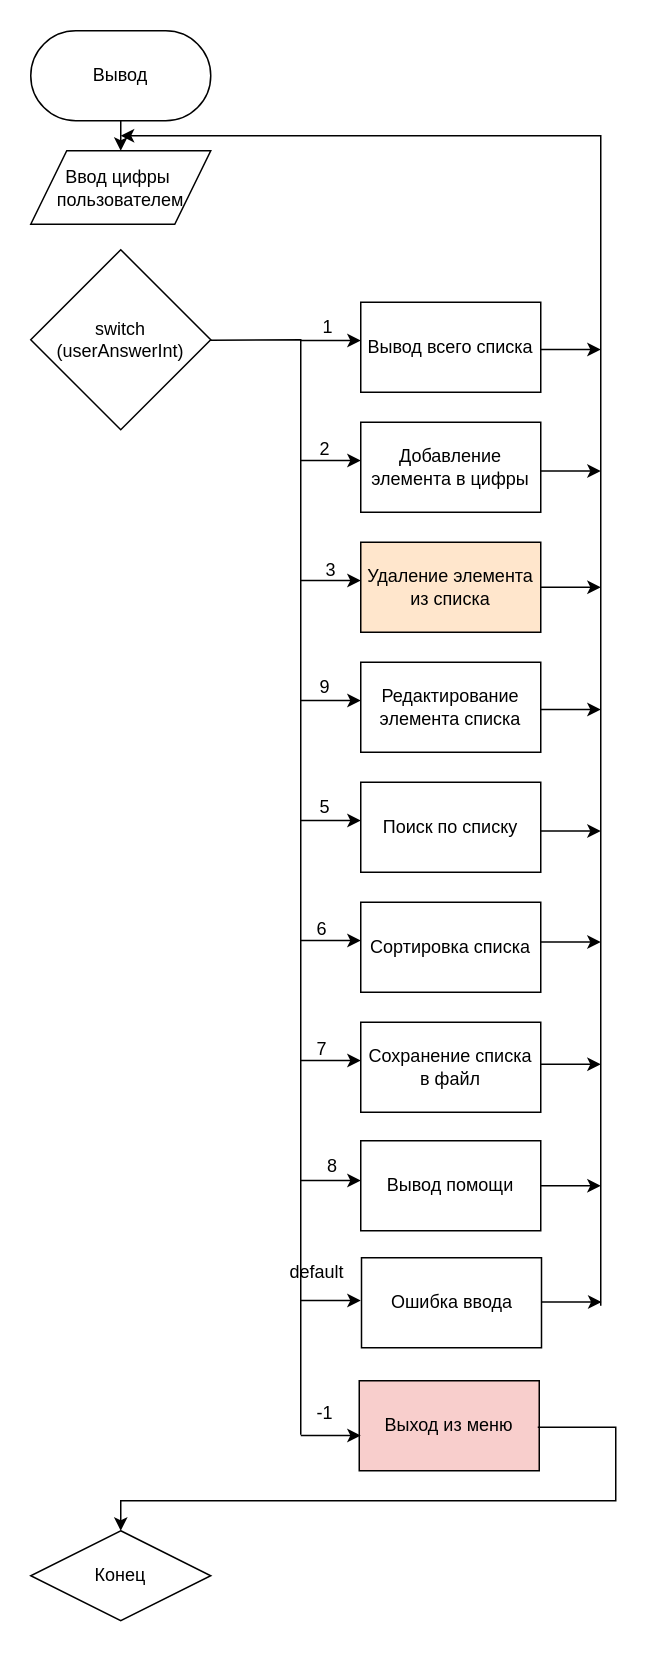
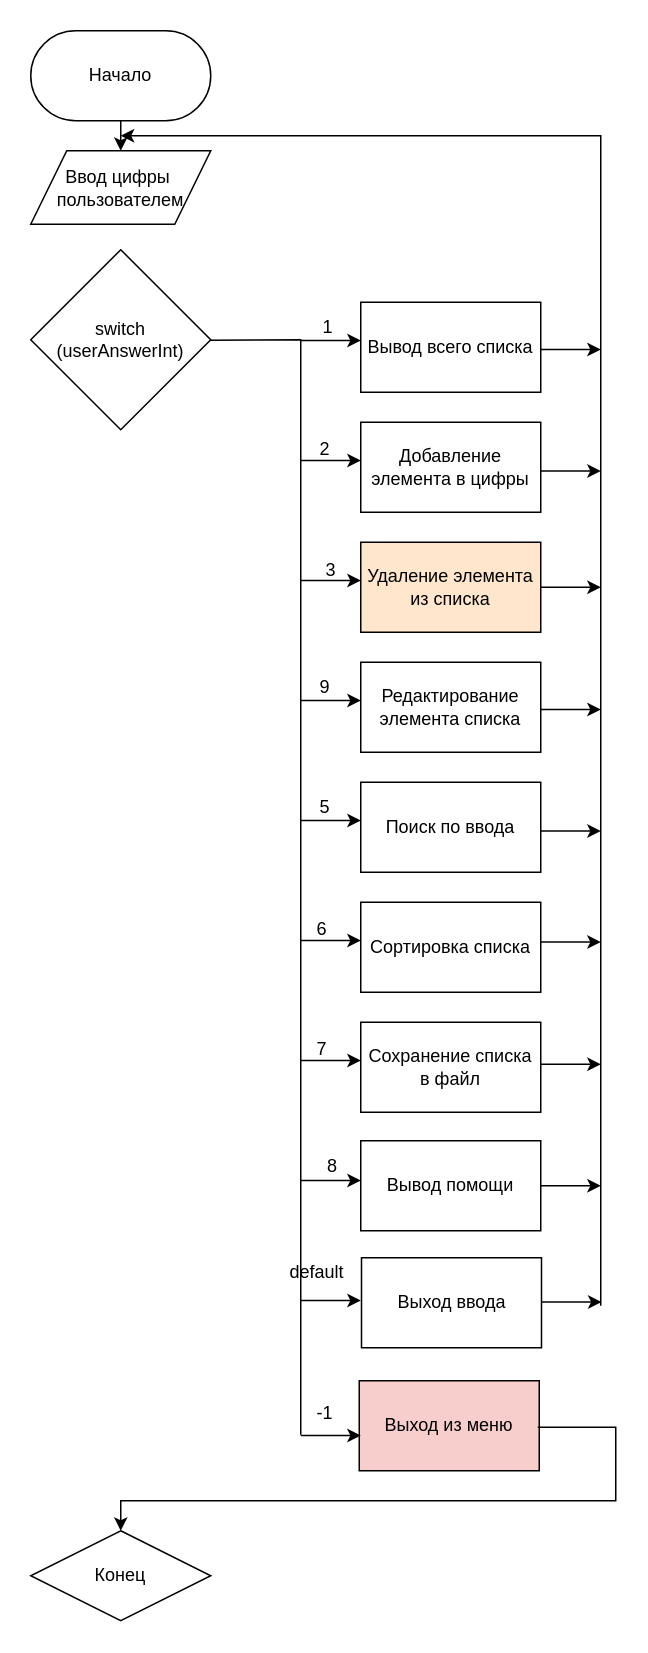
- <mxCell id="3" value="Вывод" style="rounded=1;whiteSpace=wrap;html=1;arcSize=50;" vertex="1" parent="1"><mxGeometry x="20" y="20" width="120" height="60" as="geometry" /></mxCell>
+ <mxCell id="3" value="Начало" style="rounded=1;whiteSpace=wrap;html=1;arcSize=50;" vertex="1" parent="1"><mxGeometry x="20" y="20" width="120" height="60" as="geometry" /></mxCell>
- <mxCell id="17" value="Поиск по списку&lt;br&gt;" style="rounded=0;whiteSpace=wrap;html=1;" vertex="1" parent="1"><mxGeometry x="240" y="521" width="120" height="60" as="geometry" /></mxCell>
+ <mxCell id="17" value="Поиск по ввода&lt;br&gt;" style="rounded=0;whiteSpace=wrap;html=1;" vertex="1" parent="1"><mxGeometry x="240" y="521" width="120" height="60" as="geometry" /></mxCell>
- <mxCell id="25" value="Ошибка ввода&lt;br&gt;" style="rounded=0;whiteSpace=wrap;html=1;" vertex="1" parent="1"><mxGeometry x="240.5" y="838" width="120" height="60" as="geometry" /></mxCell>
+ <mxCell id="25" value="Выход ввода&lt;br&gt;" style="rounded=0;whiteSpace=wrap;html=1;" vertex="1" parent="1"><mxGeometry x="240.5" y="838" width="120" height="60" as="geometry" /></mxCell>
